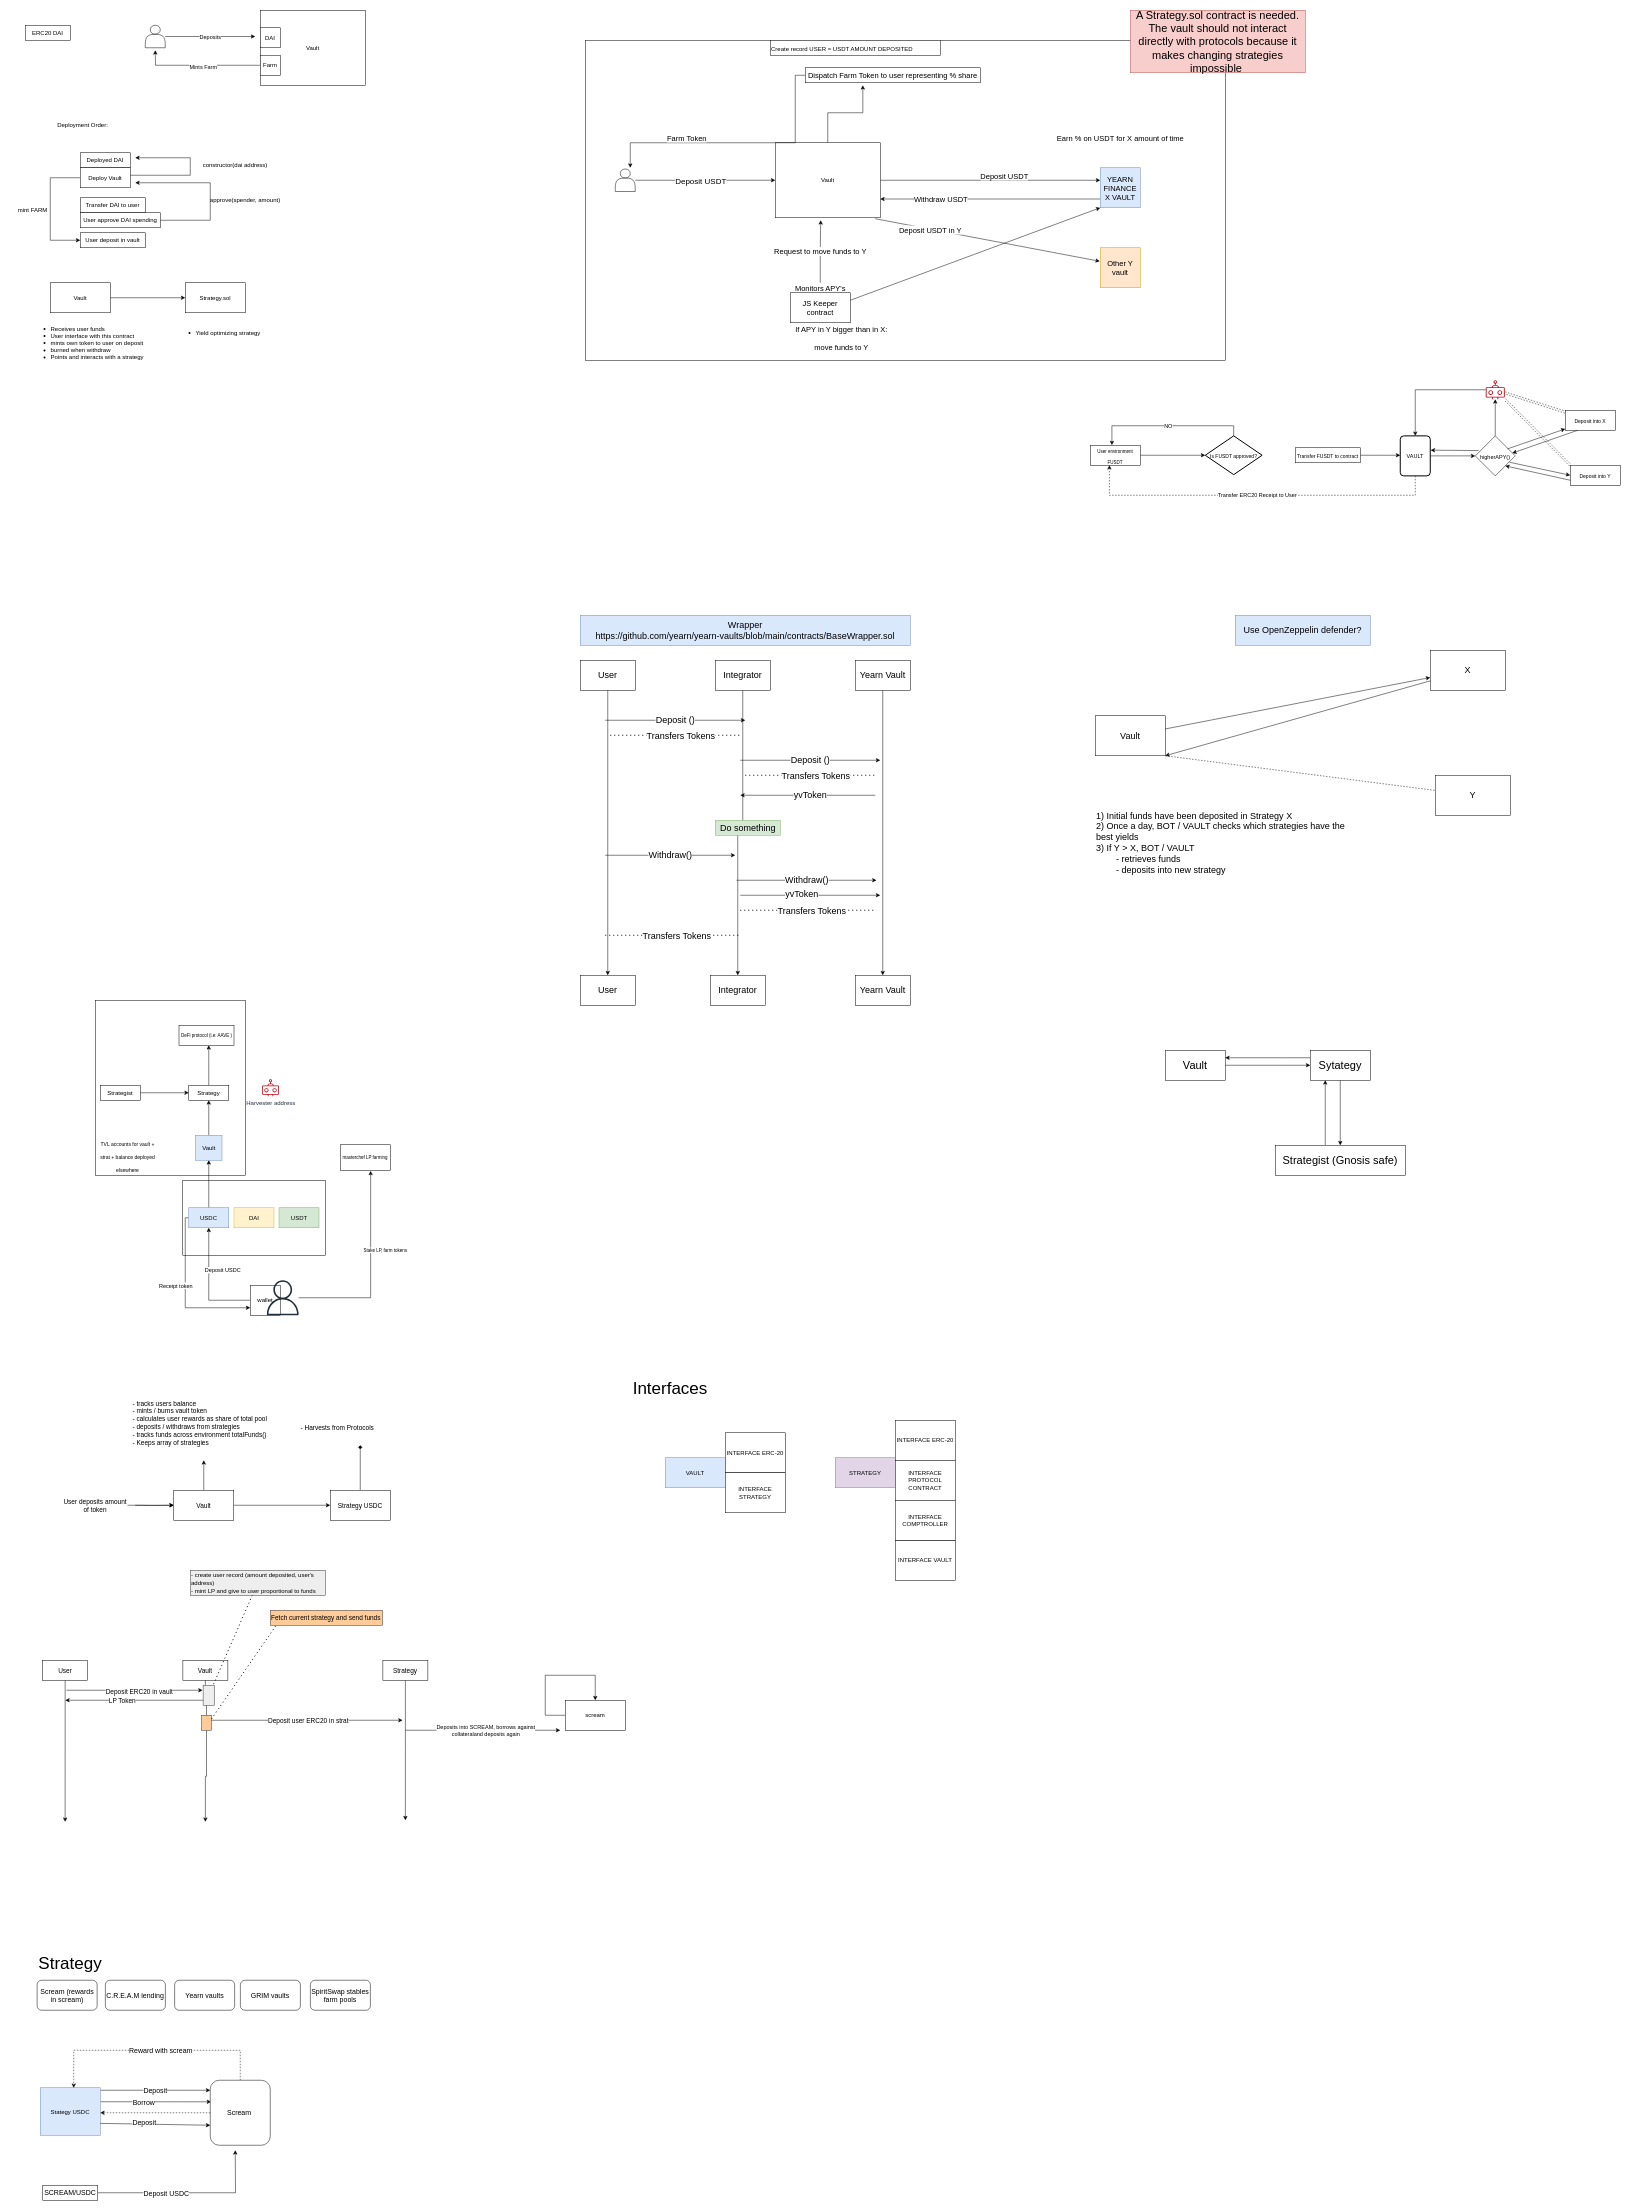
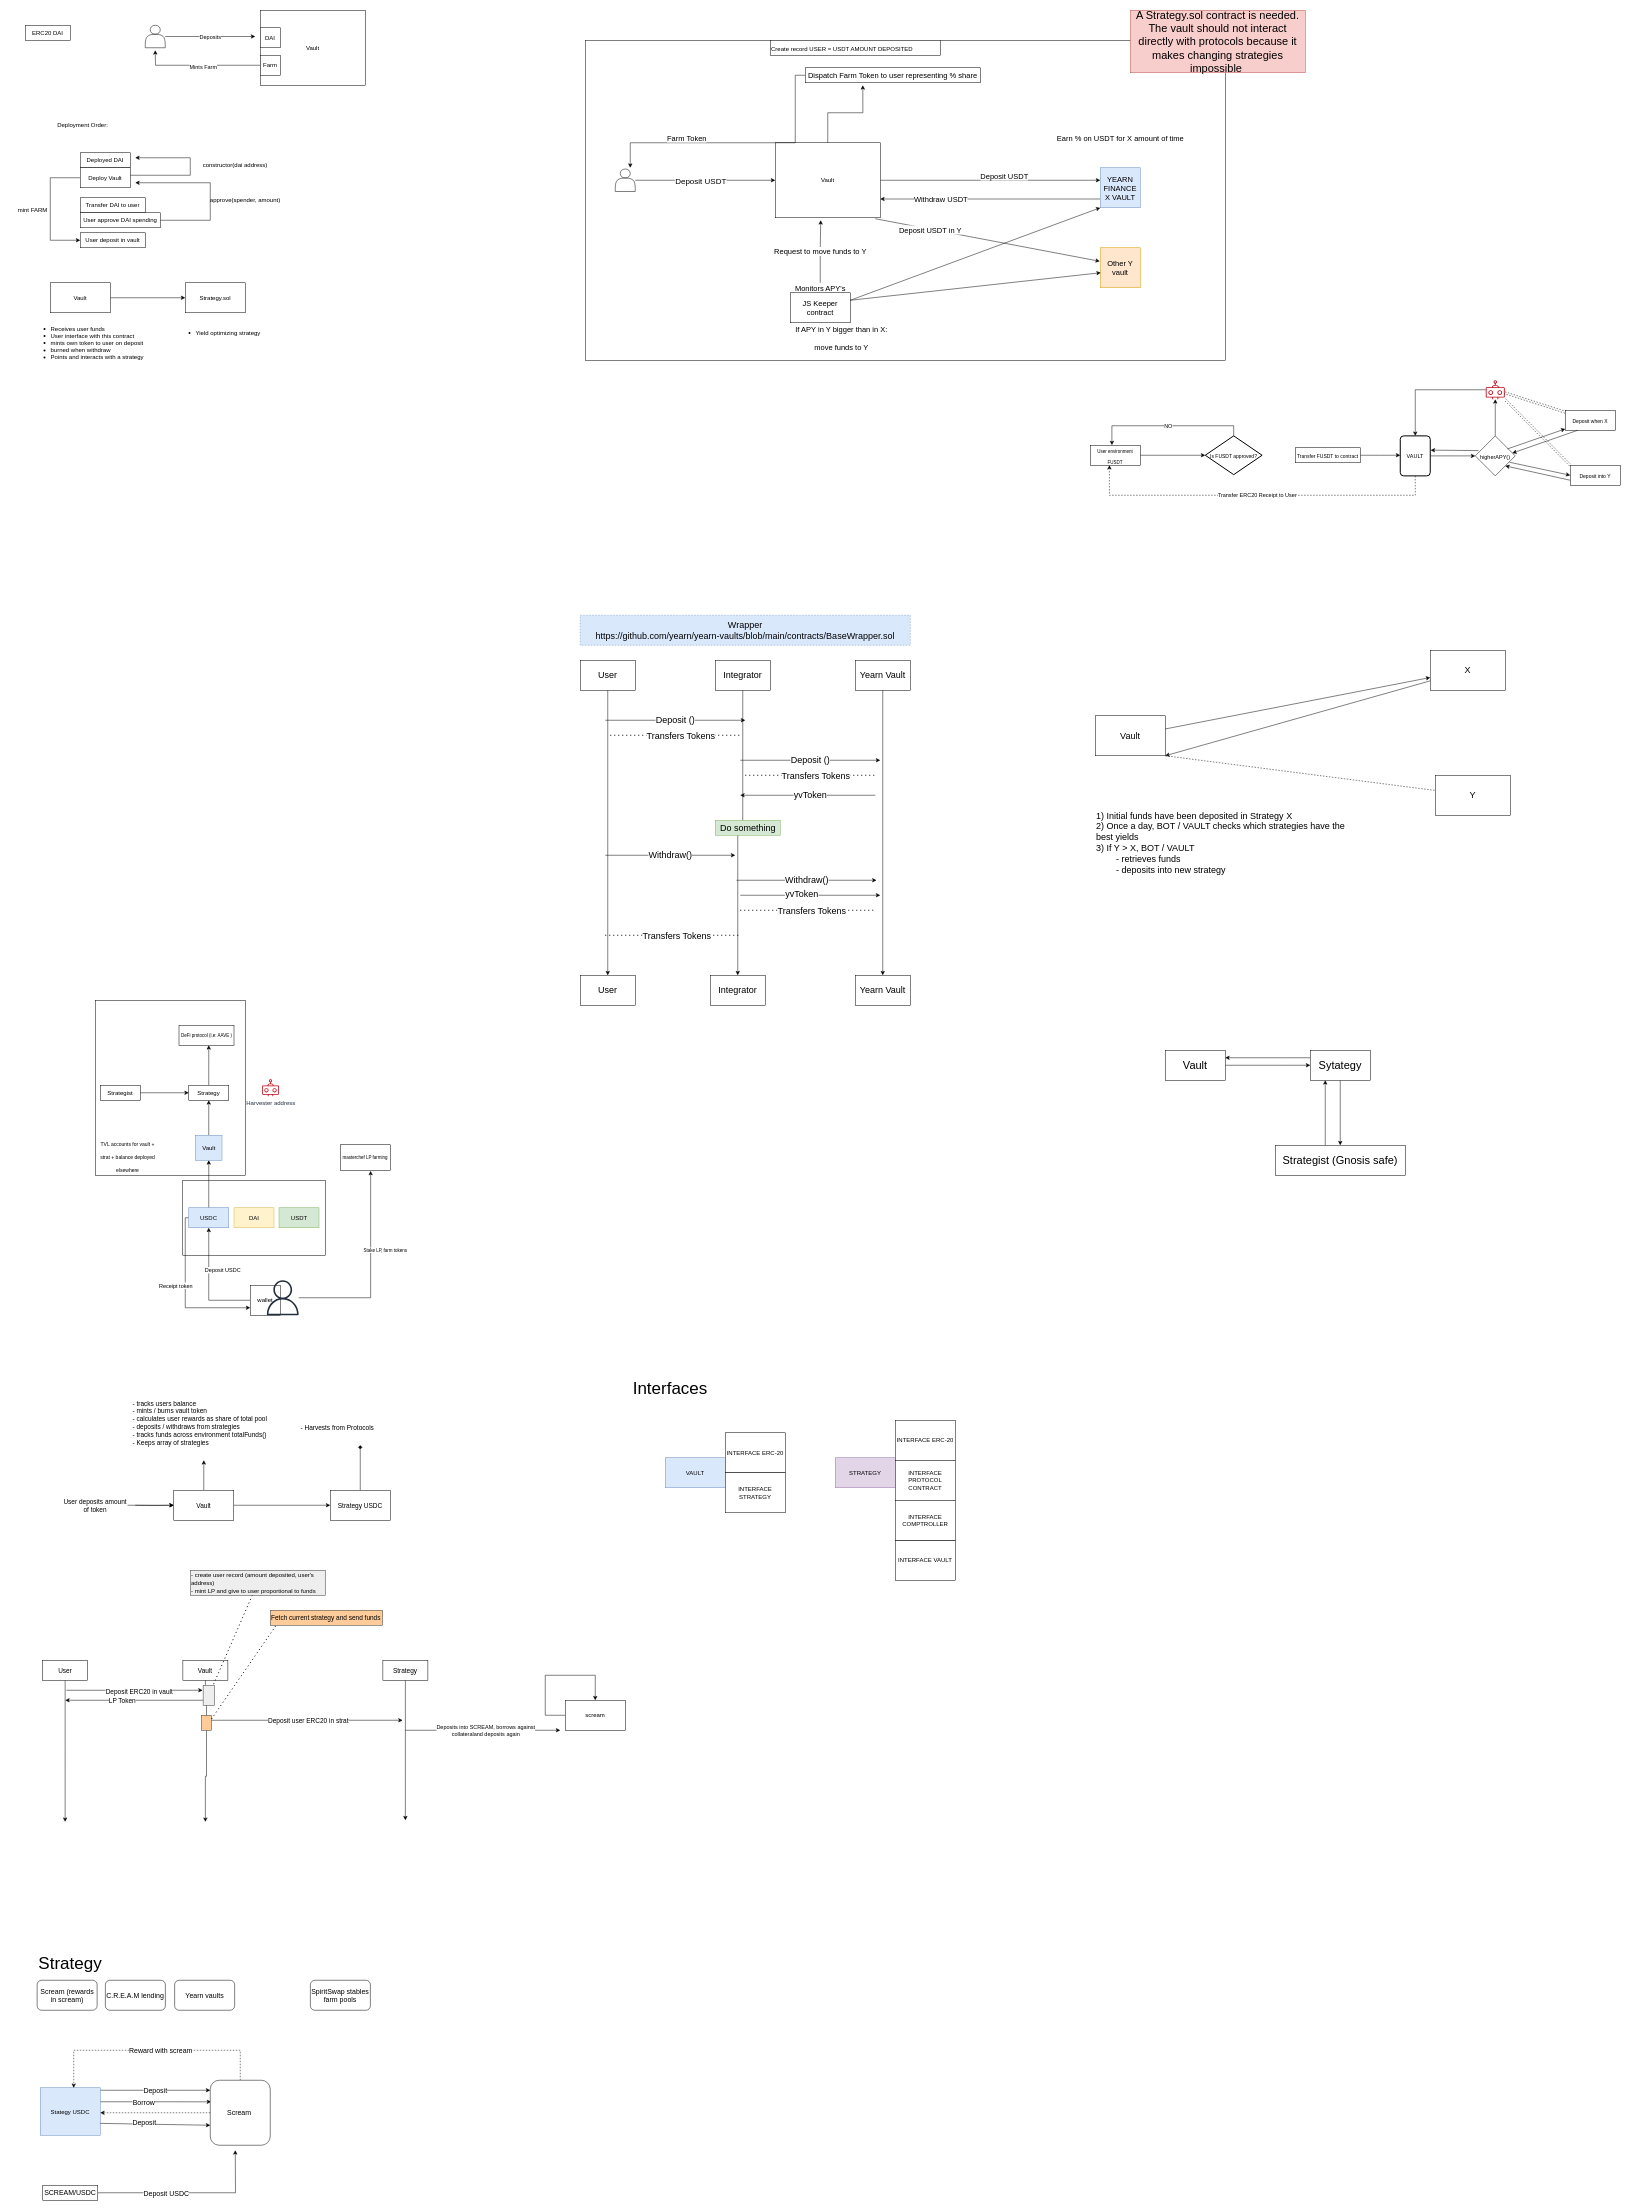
+ <mxCell id="48" value="" style="endArrow=classic;html=1;rounded=0;fontSize=15;exitX=1;exitY=0.25;exitDx=0;exitDy=0;entryX=0.013;entryY=0.625;entryDx=0;entryDy=0;entryPerimeter=0;" parent="1" source="43" target="46" edge="1"><mxGeometry width="50" height="50" relative="1" as="geometry"><mxPoint x="1713" y="617.98" as="sourcePoint" /><mxPoint x="2210" y="425" as="targetPoint" /></mxGeometry></mxCell>
- <mxCell id="93" value="&lt;font size=&quot;1&quot;&gt;Deposit into X&lt;/font&gt;" style="rounded=0;whiteSpace=wrap;html=1;fontSize=18;" parent="1" vertex="1"><mxGeometry x="3130" y="820" width="100" height="40" as="geometry" /></mxCell>
+ <mxCell id="93" value="&lt;font size=&quot;1&quot;&gt;Deposit when X&lt;/font&gt;" style="rounded=0;whiteSpace=wrap;html=1;fontSize=18;" parent="1" vertex="1"><mxGeometry x="3130" y="820" width="100" height="40" as="geometry" /></mxCell>
- <mxCell id="78" value="Wrapper&lt;br&gt;https://github.com/yearn/yearn-vaults/blob/main/contracts/BaseWrapper.sol" style="rounded=0;whiteSpace=wrap;html=1;fontSize=18;fillColor=#dae8fc;strokeColor=#6c8ebf;" parent="1" vertex="1"><mxGeometry x="1160" y="1230" width="660" height="60" as="geometry" /></mxCell>
+ <mxCell id="78" value="Wrapper&lt;br&gt;https://github.com/yearn/yearn-vaults/blob/main/contracts/BaseWrapper.sol" style="rounded=0;whiteSpace=wrap;html=1;fontSize=18;fillColor=#dae8fc;strokeColor=#6c8ebf;dashed=1;" parent="1" vertex="1"><mxGeometry x="1160" y="1230" width="660" height="60" as="geometry" /></mxCell>
- <mxCell id="86" value="Use OpenZeppelin defender?" style="rounded=0;whiteSpace=wrap;html=1;fontSize=18;fillColor=#dae8fc;strokeColor=#6c8ebf;" parent="1" vertex="1"><mxGeometry x="2470" y="1230" width="270" height="60" as="geometry" /></mxCell>
- <mxCell id="175" value="GRIM vaults" style="rounded=1;whiteSpace=wrap;html=1;fontSize=14;" parent="1" vertex="1"><mxGeometry x="480.25" y="3960" width="120" height="60" as="geometry" /></mxCell>
